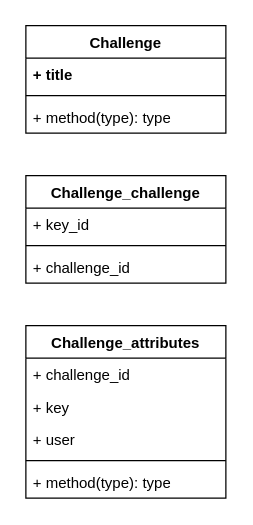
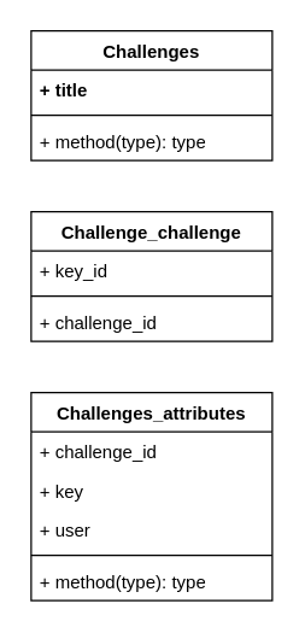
- <mxCell id="2" value="Challenge" style="swimlane;fontStyle=1;align=center;verticalAlign=top;childLayout=stackLayout;horizontal=1;startSize=26;horizontalStack=0;resizeParent=1;resizeParentMax=0;resizeLast=0;collapsible=1;marginBottom=0;whiteSpace=wrap;html=1;" vertex="1" parent="1"><mxGeometry x="20" y="20" width="160" height="86" as="geometry" /></mxCell>
+ <mxCell id="2" value="Challenges" style="swimlane;fontStyle=1;align=center;verticalAlign=top;childLayout=stackLayout;horizontal=1;startSize=26;horizontalStack=0;resizeParent=1;resizeParentMax=0;resizeLast=0;collapsible=1;marginBottom=0;whiteSpace=wrap;html=1;" vertex="1" parent="1"><mxGeometry x="20" y="20" width="160" height="86" as="geometry" /></mxCell>
- <mxCell id="10" value="Challenge_attributes" style="swimlane;fontStyle=1;align=center;verticalAlign=top;childLayout=stackLayout;horizontal=1;startSize=26;horizontalStack=0;resizeParent=1;resizeParentMax=0;resizeLast=0;collapsible=1;marginBottom=0;whiteSpace=wrap;html=1;" vertex="1" parent="1"><mxGeometry x="20" y="260" width="160" height="138" as="geometry" /></mxCell>
+ <mxCell id="10" value="Challenges_attributes" style="swimlane;fontStyle=1;align=center;verticalAlign=top;childLayout=stackLayout;horizontal=1;startSize=26;horizontalStack=0;resizeParent=1;resizeParentMax=0;resizeLast=0;collapsible=1;marginBottom=0;whiteSpace=wrap;html=1;" vertex="1" parent="1"><mxGeometry x="20" y="260" width="160" height="138" as="geometry" /></mxCell>
